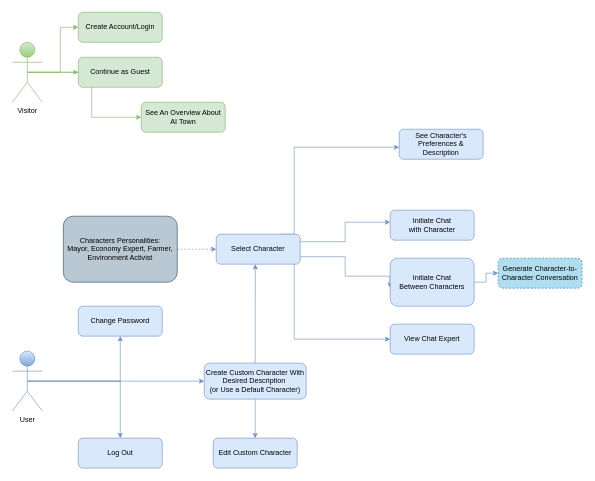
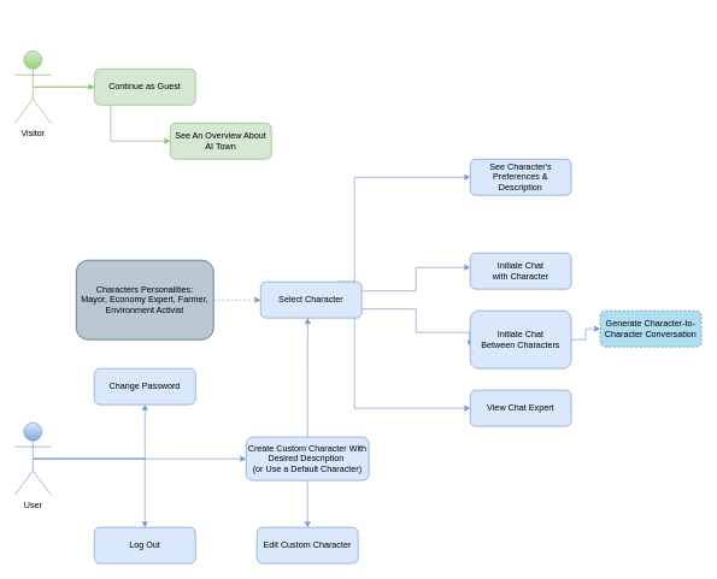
- <mxCell id="22" style="edgeStyle=orthogonalEdgeStyle;rounded=0;orthogonalLoop=1;jettySize=auto;html=1;exitX=0.5;exitY=0.5;exitDx=0;exitDy=0;exitPerimeter=0;entryX=0;entryY=0.5;entryDx=0;entryDy=0;fillColor=#d5e8d4;strokeColor=#82b366;" edge="1" parent="1" source="19" target="21"><mxGeometry relative="1" as="geometry" /></mxCell>
- <mxCell id="21" value="Create Account/Login" style="rounded=1;whiteSpace=wrap;html=1;fillColor=#d5e8d4;strokeColor=#82b366;" vertex="1" parent="1"><mxGeometry x="130" y="20" width="140" height="50" as="geometry" /></mxCell>
- <mxCell id="23" value="See Character's Preferences &amp;amp; Description" style="rounded=1;whiteSpace=wrap;html=1;fillColor=#dae8fc;strokeColor=#6c8ebf;" vertex="1" parent="1"><mxGeometry x="665" y="215" width="140" height="50" as="geometry" /></mxCell>
+ <mxCell id="23" value="See Character's Preferences &amp;amp; Description" style="rounded=1;whiteSpace=wrap;html=1;fillColor=#dae8fc;strokeColor=#6c8ebf;" vertex="1" parent="1"><mxGeometry x="650" y="220" width="140" height="50" as="geometry" /></mxCell>
